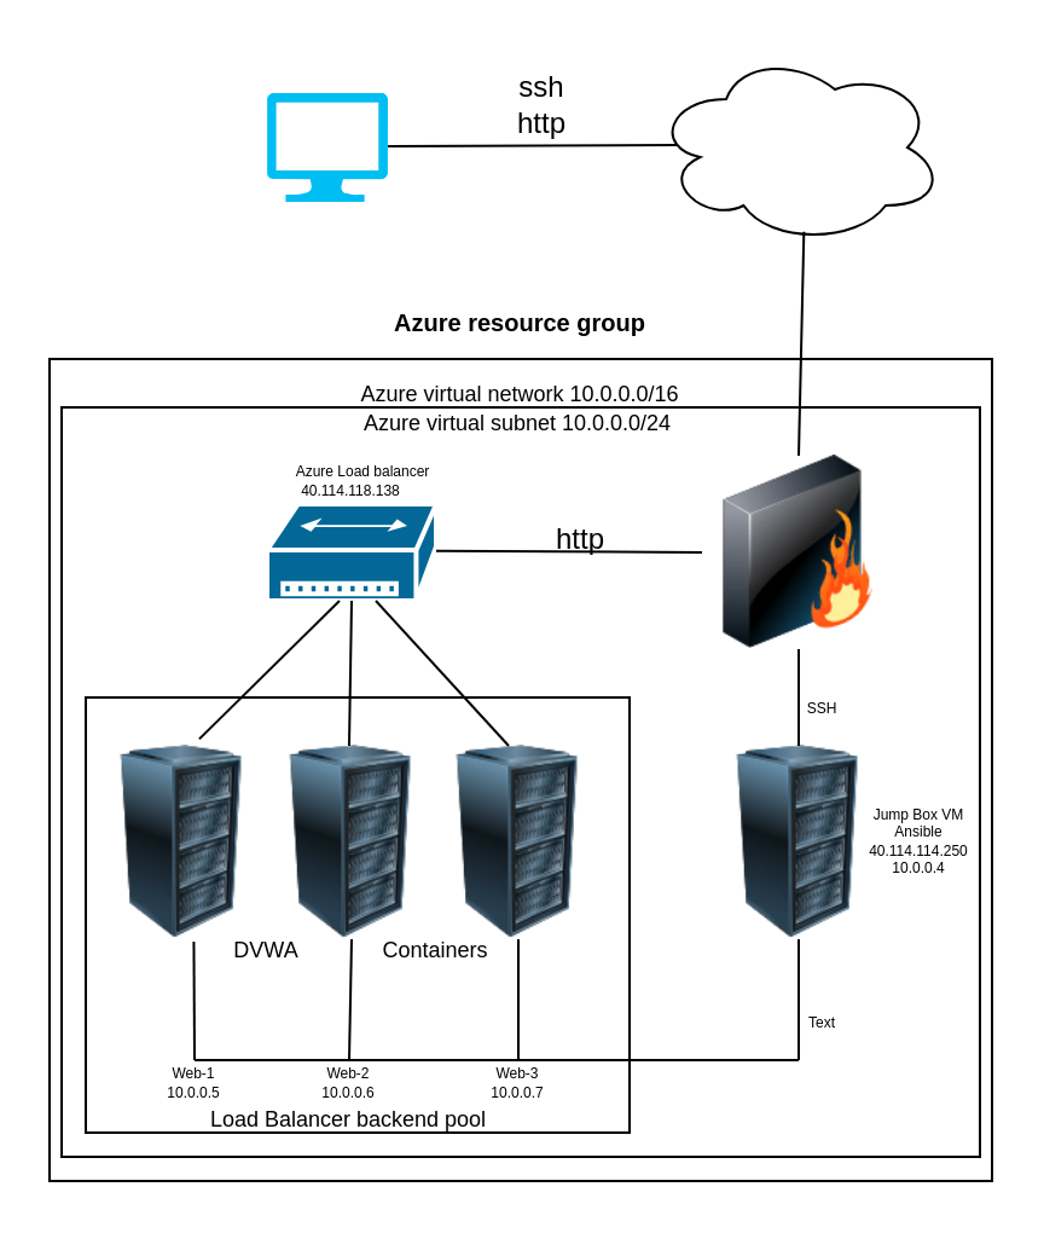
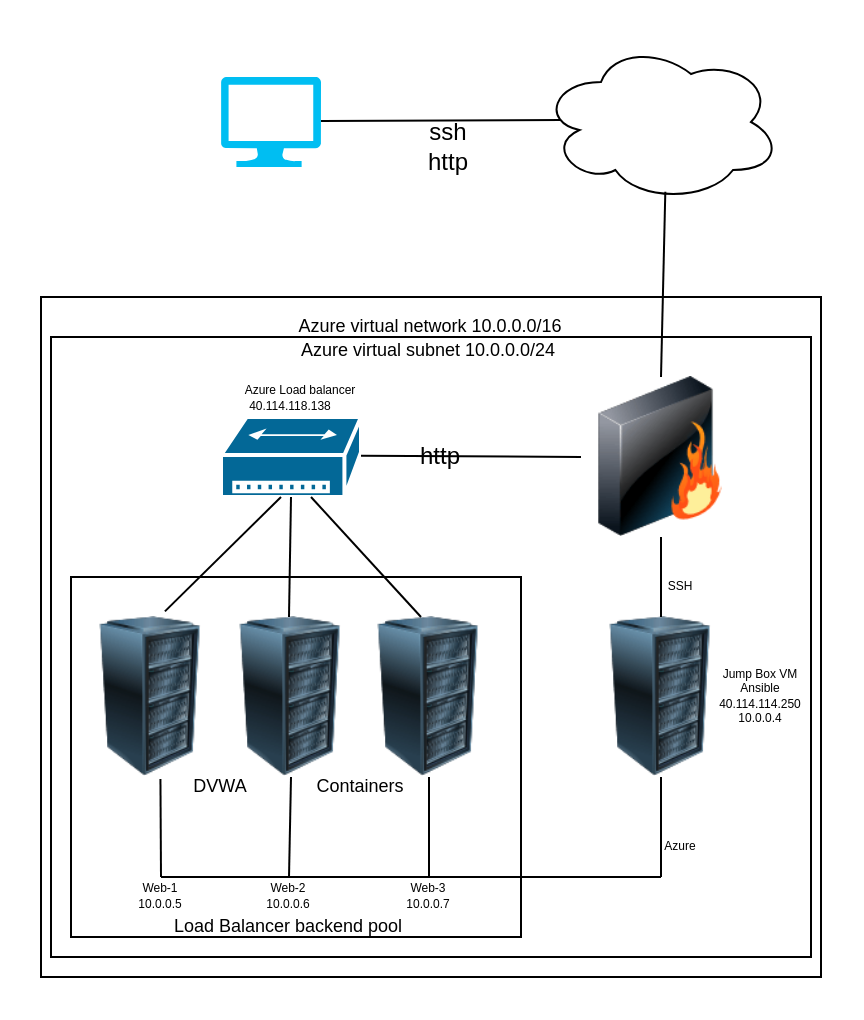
- <mxCell id="8" value="ssh&lt;br&gt;http" style="text;html=1;strokeColor=none;fillColor=none;align=center;verticalAlign=middle;whiteSpace=wrap;rounded=0;" parent="1" vertex="1"><mxGeometry x="194" y="28" width="60" height="30" as="geometry" /></mxCell>
+ <mxCell id="8" value="ssh&lt;br&gt;http" style="text;html=1;strokeColor=none;fillColor=none;align=center;verticalAlign=middle;whiteSpace=wrap;rounded=0;" parent="1" vertex="1"><mxGeometry x="194" y="58" width="60" height="30" as="geometry" /></mxCell>
- <mxCell id="40" value="Azure resource group" style="text;html=1;strokeColor=none;fillColor=none;align=center;verticalAlign=middle;whiteSpace=wrap;rounded=0;fontSize=10;fontStyle=1" parent="1" vertex="1"><mxGeometry x="161.25" y="118" width="107.5" height="30" as="geometry" /></mxCell>
- <mxCell id="12" value="http" style="text;html=1;strokeColor=none;fillColor=none;align=center;verticalAlign=middle;whiteSpace=wrap;rounded=0;" parent="1" vertex="1"><mxGeometry x="210" y="208" width="60" height="30" as="geometry" /></mxCell>
+ <mxCell id="12" value="http" style="text;html=1;strokeColor=none;fillColor=none;align=center;verticalAlign=middle;whiteSpace=wrap;rounded=0;" parent="1" vertex="1"><mxGeometry x="190" y="213" width="60" height="30" as="geometry" /></mxCell>
- <mxCell id="34" value="Text" style="text;html=1;strokeColor=none;fillColor=none;align=center;verticalAlign=middle;whiteSpace=wrap;rounded=0;fontSize=6;" parent="1" vertex="1"><mxGeometry x="310" y="408" width="60" height="30" as="geometry" /></mxCell>
+ <mxCell id="34" value="Azure" style="text;html=1;strokeColor=none;fillColor=none;align=center;verticalAlign=middle;whiteSpace=wrap;rounded=0;fontSize=6;" parent="1" vertex="1"><mxGeometry x="310" y="408" width="60" height="30" as="geometry" /></mxCell>
